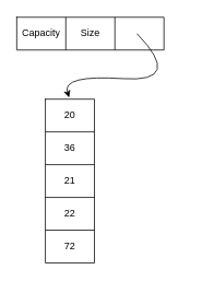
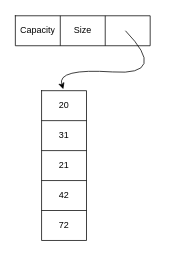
- <mxCell id="12" value="36" style="shape=partialRectangle;html=1;whiteSpace=wrap;connectable=0;strokeColor=inherit;overflow=hidden;fillColor=none;top=0;left=0;bottom=0;right=0;pointerEvents=1;" vertex="1" parent="11"><mxGeometry width="60" height="40" as="geometry"><mxRectangle width="60" height="40" as="alternateBounds" /></mxGeometry></mxCell>
+ <mxCell id="12" value="31" style="shape=partialRectangle;html=1;whiteSpace=wrap;connectable=0;strokeColor=inherit;overflow=hidden;fillColor=none;top=0;left=0;bottom=0;right=0;pointerEvents=1;" vertex="1" parent="11"><mxGeometry width="60" height="40" as="geometry"><mxRectangle width="60" height="40" as="alternateBounds" /></mxGeometry></mxCell>
- <mxCell id="16" value="22" style="shape=partialRectangle;html=1;whiteSpace=wrap;connectable=0;strokeColor=inherit;overflow=hidden;fillColor=none;top=0;left=0;bottom=0;right=0;pointerEvents=1;" vertex="1" parent="15"><mxGeometry width="60" height="40" as="geometry"><mxRectangle width="60" height="40" as="alternateBounds" /></mxGeometry></mxCell>
+ <mxCell id="16" value="42" style="shape=partialRectangle;html=1;whiteSpace=wrap;connectable=0;strokeColor=inherit;overflow=hidden;fillColor=none;top=0;left=0;bottom=0;right=0;pointerEvents=1;" vertex="1" parent="15"><mxGeometry width="60" height="40" as="geometry"><mxRectangle width="60" height="40" as="alternateBounds" /></mxGeometry></mxCell>
